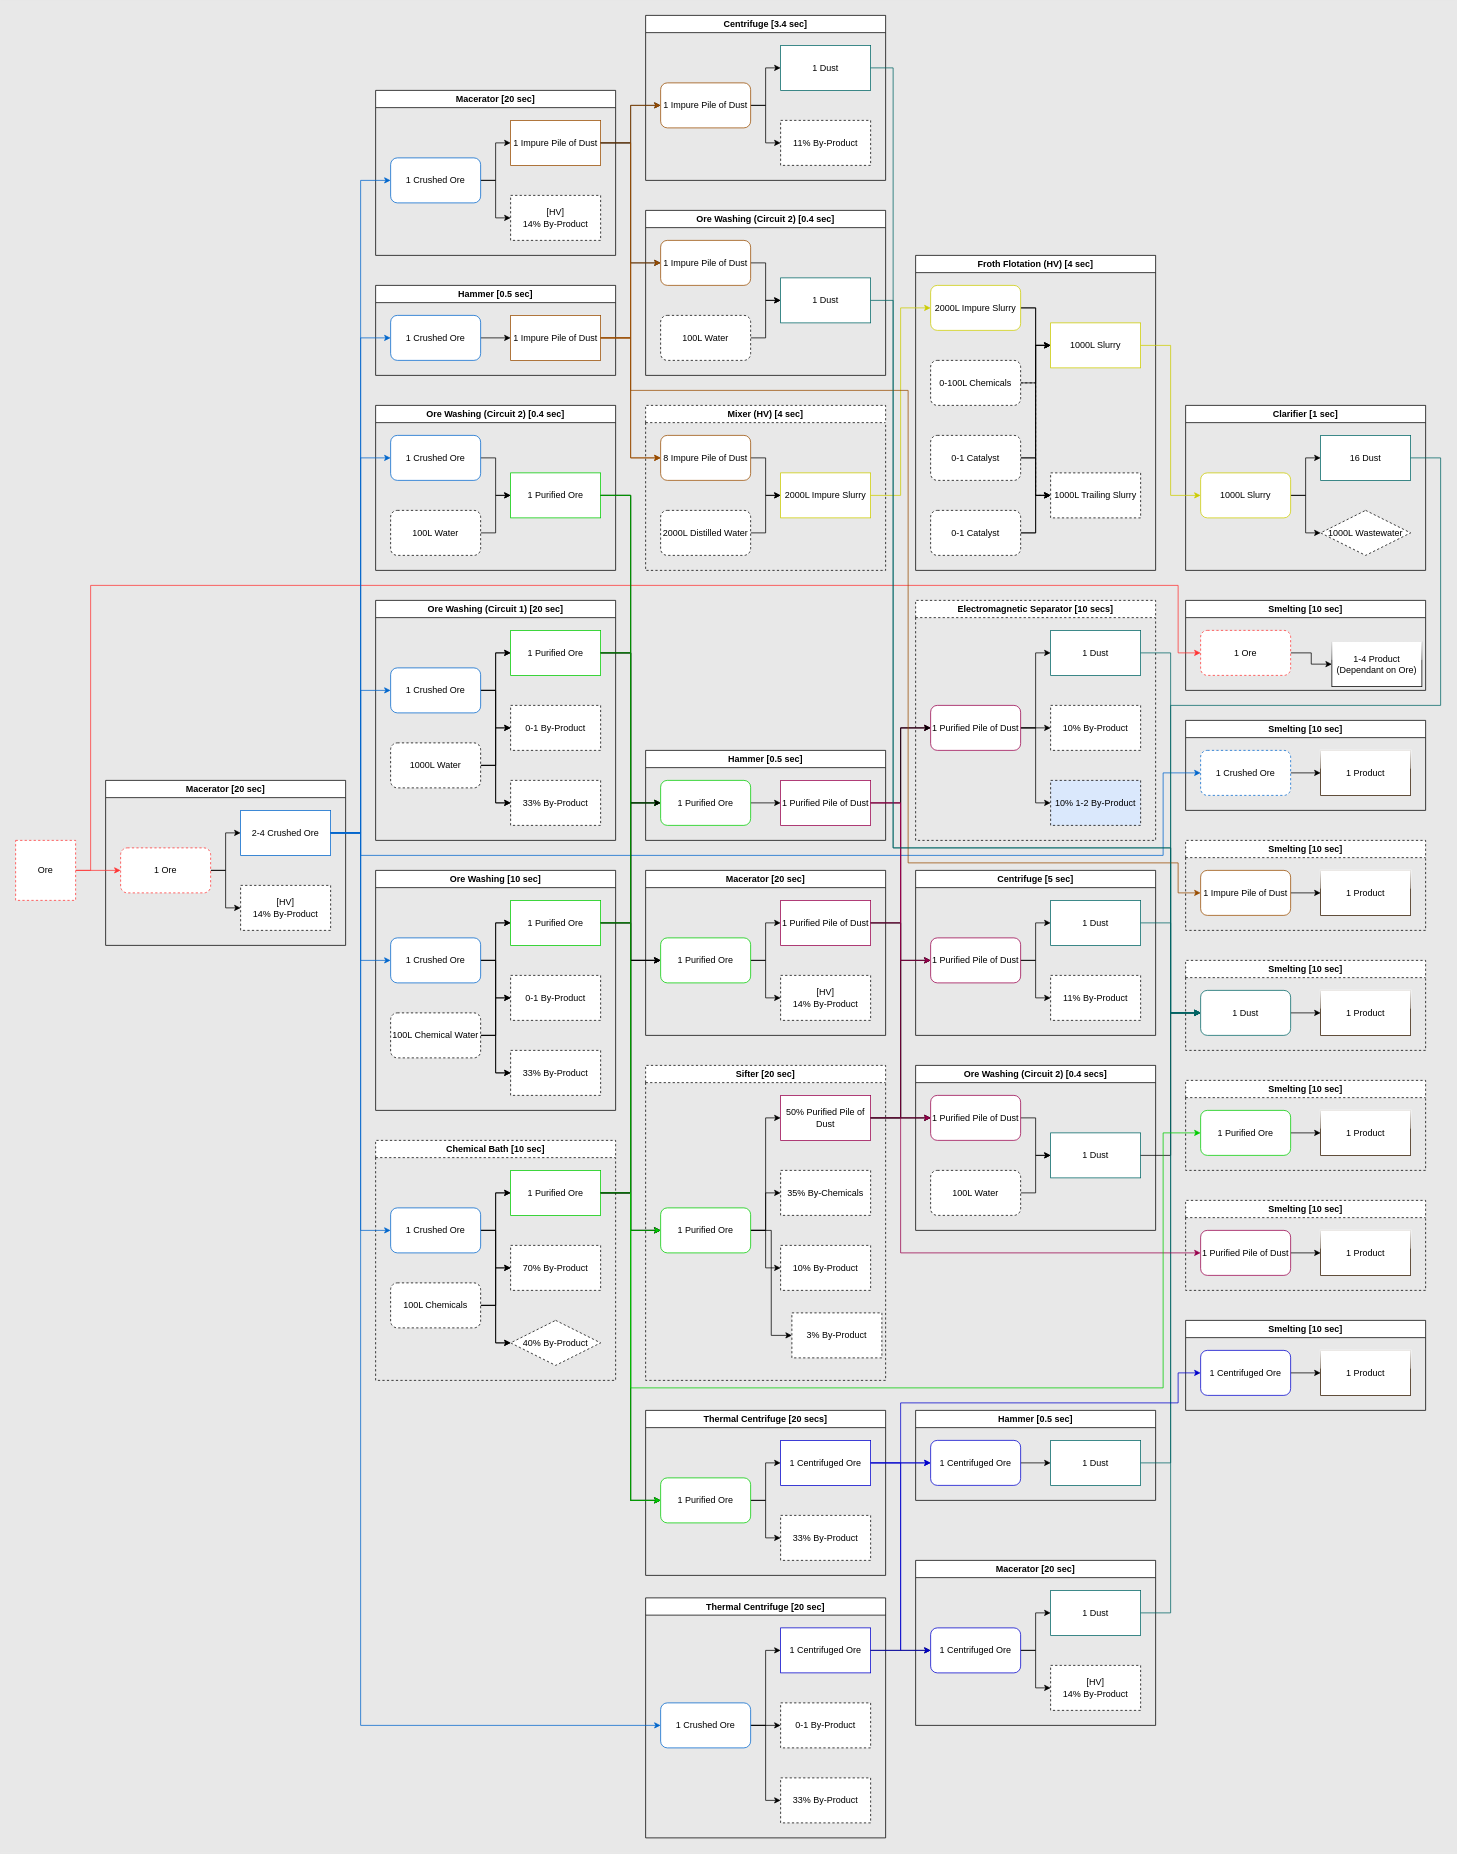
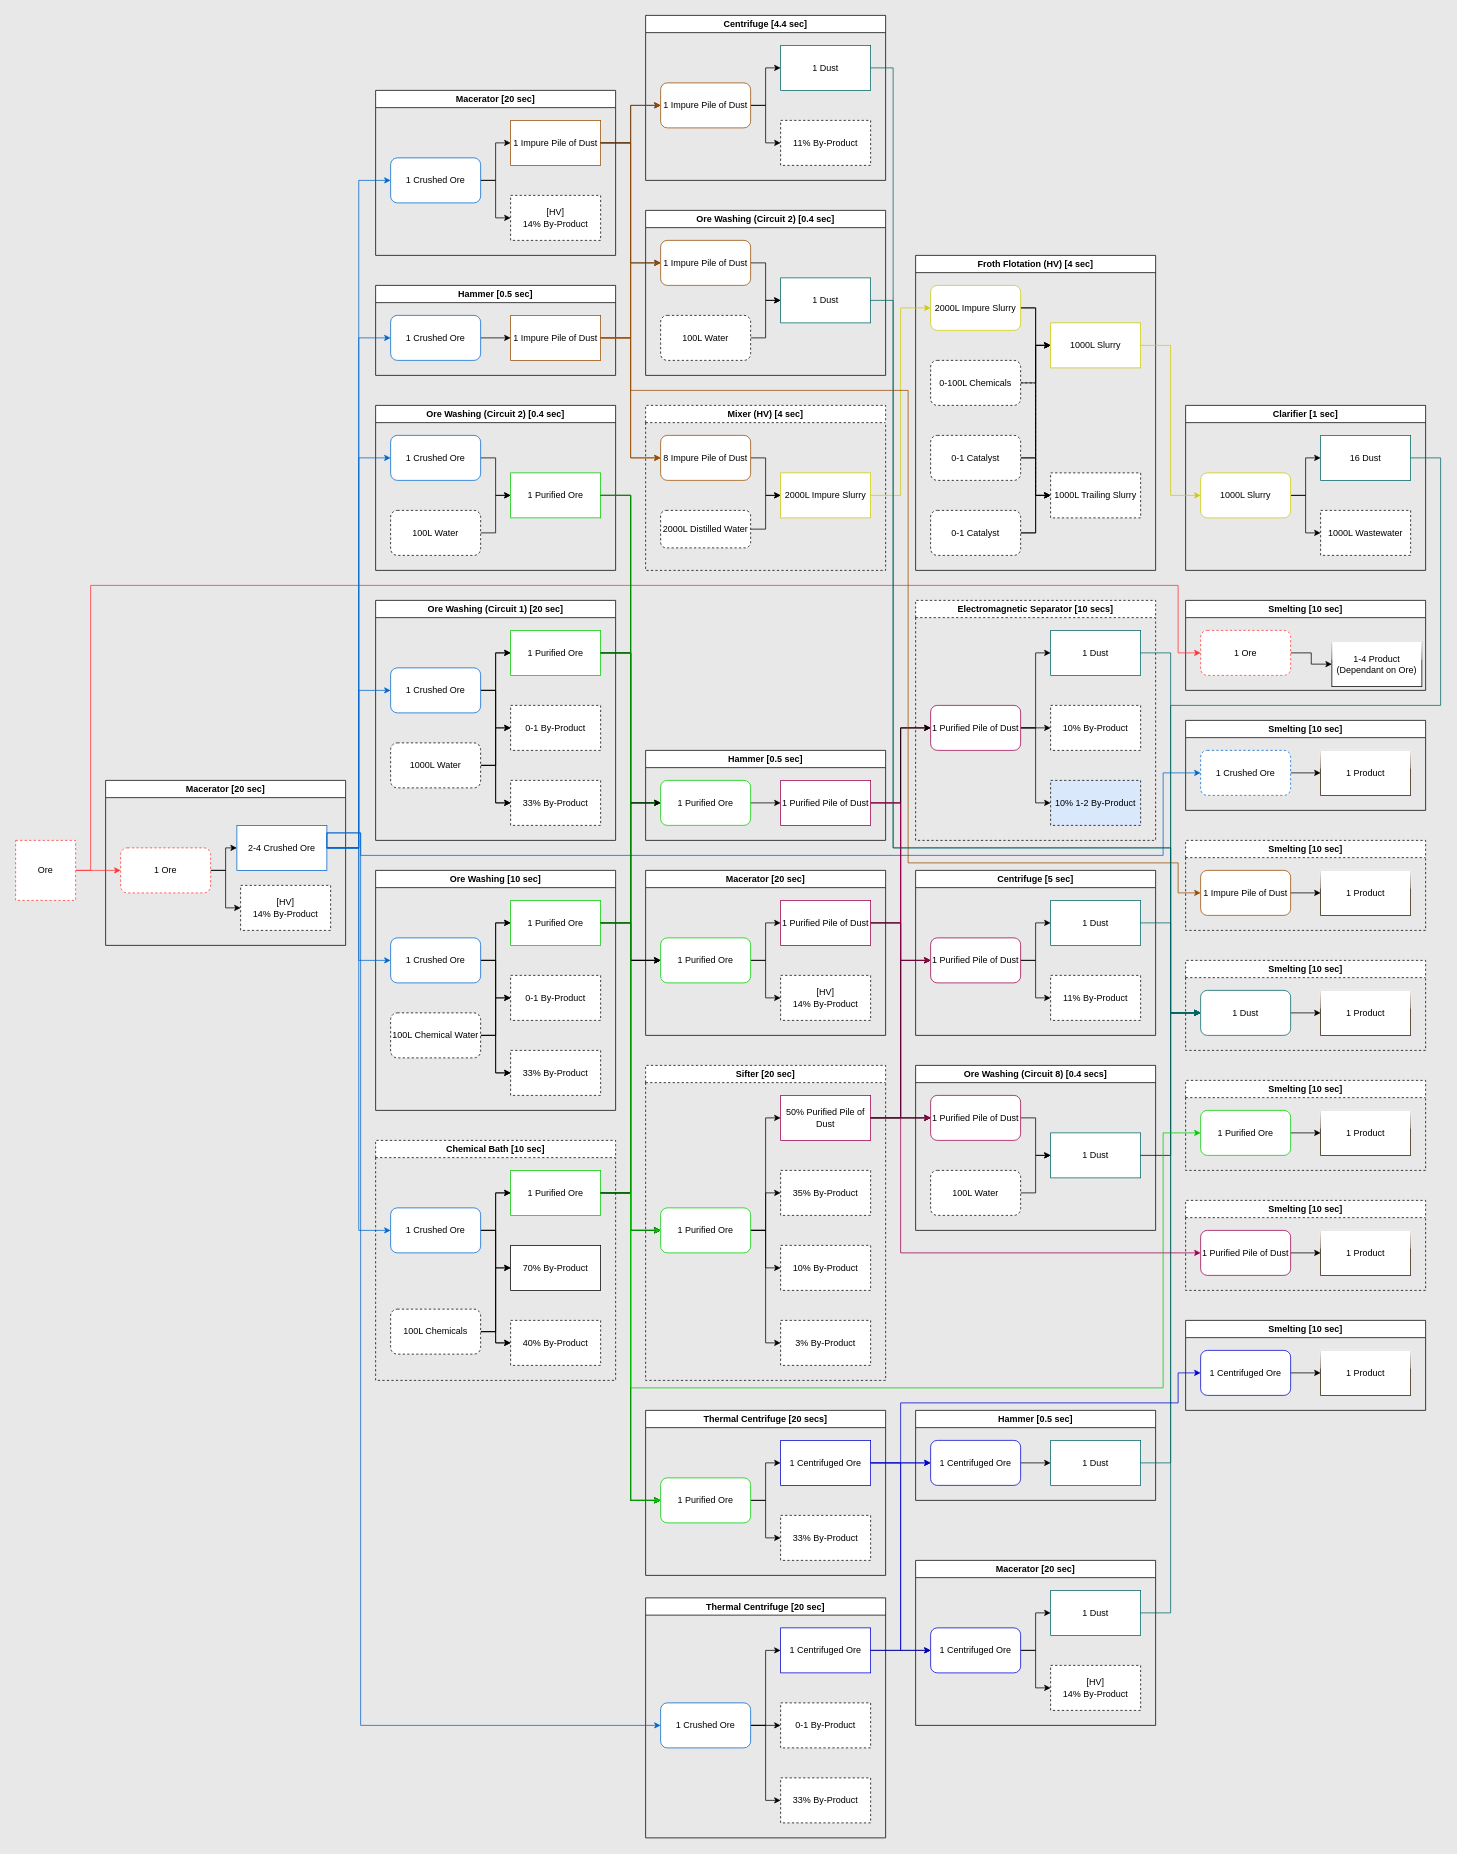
- <mxCell id="126" value="Centrifuge [3.4 sec]" style="swimlane;whiteSpace=wrap;html=1;" vertex="1" parent="1"><mxGeometry x="860" y="20" width="320" height="220" as="geometry" /></mxCell>
+ <mxCell id="126" value="Centrifuge [4.4 sec]" style="swimlane;whiteSpace=wrap;html=1;" vertex="1" parent="1"><mxGeometry x="860" y="20" width="320" height="220" as="geometry" /></mxCell>
- <mxCell id="143" value="2000L Distilled Water" style="rounded=1;whiteSpace=wrap;html=1;dashed=1;" vertex="1" parent="138"><mxGeometry x="20" y="140" width="120" height="60" as="geometry" /></mxCell>
+ <mxCell id="143" value="2000L Distilled Water" style="rounded=1;whiteSpace=wrap;html=1;dashed=1;" vertex="1" parent="138"><mxGeometry x="20" y="140" width="120" height="50" as="geometry" /></mxCell>
- <mxCell id="172" value="1000L Wastewater" style="rhombus;whiteSpace=wrap;html=1;dashed=1;" vertex="1" parent="167"><mxGeometry x="180" y="140" width="120" height="60" as="geometry" /></mxCell>
+ <mxCell id="172" value="1000L Wastewater" style="rounded=0;whiteSpace=wrap;html=1;dashed=1;" vertex="1" parent="167"><mxGeometry x="180" y="140" width="120" height="60" as="geometry" /></mxCell>
- <mxCell id="10" value="2-4 Crushed Ore" style="rounded=0;whiteSpace=wrap;html=1;strokeColor=#0066CC;" vertex="1" parent="6"><mxGeometry x="180" y="40" width="120" height="60" as="geometry" /></mxCell>
+ <mxCell id="10" value="2-4 Crushed Ore" style="rounded=0;whiteSpace=wrap;html=1;strokeColor=#0066CC;" vertex="1" parent="6"><mxGeometry x="175" y="60" width="120" height="60" as="geometry" /></mxCell>
- <mxCell id="116" value="Ore Washing (Circuit 2) [0.4 secs]" style="swimlane;whiteSpace=wrap;html=1;startSize=23;" vertex="1" parent="1"><mxGeometry x="1220" y="1420" width="320" height="220" as="geometry" /></mxCell>
+ <mxCell id="116" value="Ore Washing (Circuit 8) [0.4 secs]" style="swimlane;whiteSpace=wrap;html=1;startSize=23;" vertex="1" parent="1"><mxGeometry x="1220" y="1420" width="320" height="220" as="geometry" /></mxCell>
- <mxCell id="83" value="35% By-Chemicals" style="rounded=0;whiteSpace=wrap;html=1;dashed=1;" vertex="1" parent="76"><mxGeometry x="180" y="140" width="120" height="60" as="geometry" /></mxCell>
+ <mxCell id="83" value="35% By-Product" style="rounded=0;whiteSpace=wrap;html=1;dashed=1;" vertex="1" parent="76"><mxGeometry x="180" y="140" width="120" height="60" as="geometry" /></mxCell>
- <mxCell id="52" value="70% By-Product" style="rounded=0;whiteSpace=wrap;html=1;dashed=1;" vertex="1" parent="46"><mxGeometry x="180" y="140" width="120" height="60" as="geometry" /></mxCell>
+ <mxCell id="52" value="70% By-Product" style="rounded=0;whiteSpace=wrap;html=1;dashed=0;" vertex="1" parent="46"><mxGeometry x="180" y="140" width="120" height="60" as="geometry" /></mxCell>
- <mxCell id="57" value="100L Chemicals" style="rounded=1;whiteSpace=wrap;html=1;dashed=1;" vertex="1" parent="46"><mxGeometry x="20" y="190" width="120" height="60" as="geometry" /></mxCell>
+ <mxCell id="57" value="100L Chemicals" style="rounded=1;whiteSpace=wrap;html=1;dashed=1;" vertex="1" parent="46"><mxGeometry x="20" y="225" width="120" height="60" as="geometry" /></mxCell>
- <mxCell id="85" value="3% By-Product" style="rounded=0;whiteSpace=wrap;html=1;dashed=1;" vertex="1" parent="76"><mxGeometry x="195" y="330" width="120" height="60" as="geometry" /></mxCell>
+ <mxCell id="85" value="3% By-Product" style="rounded=0;whiteSpace=wrap;html=1;dashed=1;" vertex="1" parent="76"><mxGeometry x="180" y="340" width="120" height="60" as="geometry" /></mxCell>
- <mxCell id="53" value="40% By-Product" style="rhombus;whiteSpace=wrap;html=1;dashed=1;" vertex="1" parent="46"><mxGeometry x="180" y="240" width="120" height="60" as="geometry" /></mxCell>
+ <mxCell id="53" value="40% By-Product" style="rounded=0;whiteSpace=wrap;html=1;dashed=1;" vertex="1" parent="46"><mxGeometry x="180" y="240" width="120" height="60" as="geometry" /></mxCell>
